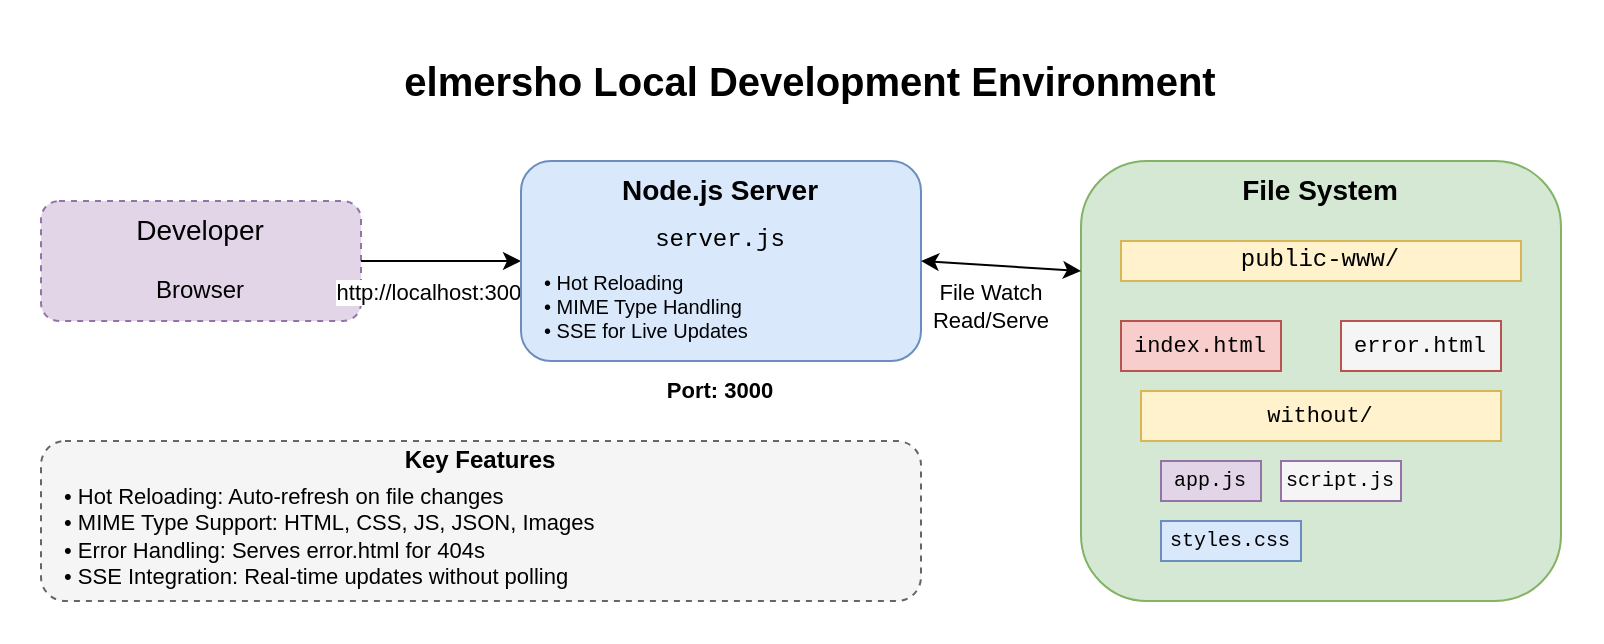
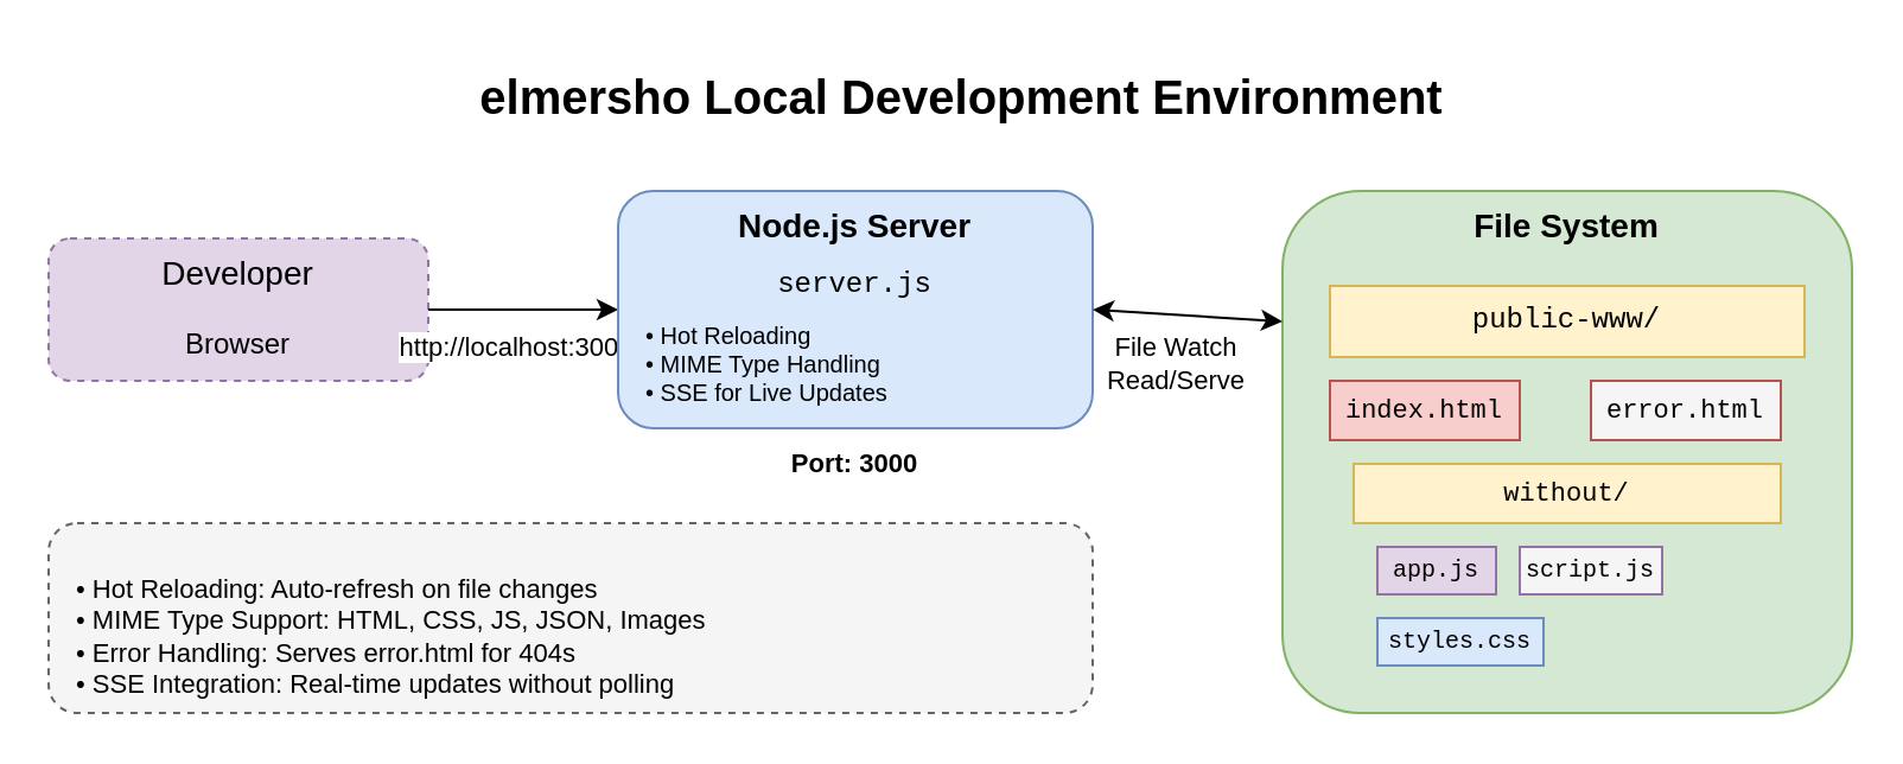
- <mxCell id="14" value="public-www/" style="rounded=0;whiteSpace=wrap;html=1;fillColor=#fff2cc;strokeColor=#d6b656;fontSize=12;fontFamily=Courier New" parent="1" vertex="1"><mxGeometry x="560" y="120" width="200" height="20" as="geometry" /></mxCell>
+ <mxCell id="14" value="public-www/" style="rounded=0;whiteSpace=wrap;html=1;fillColor=#fff2cc;strokeColor=#d6b656;fontSize=12;fontFamily=Courier New" parent="1" vertex="1"><mxGeometry x="560" y="120" width="200" height="30" as="geometry" /></mxCell>
- <mxCell id="24" value="Key Features" style="text;html=1;strokeColor=none;fillColor=none;align=center;verticalAlign=middle;whiteSpace=wrap;rounded=0;fontSize=12;fontStyle=1" parent="1" vertex="1"><mxGeometry x="20" y="220" width="440" height="20" as="geometry" /></mxCell>
